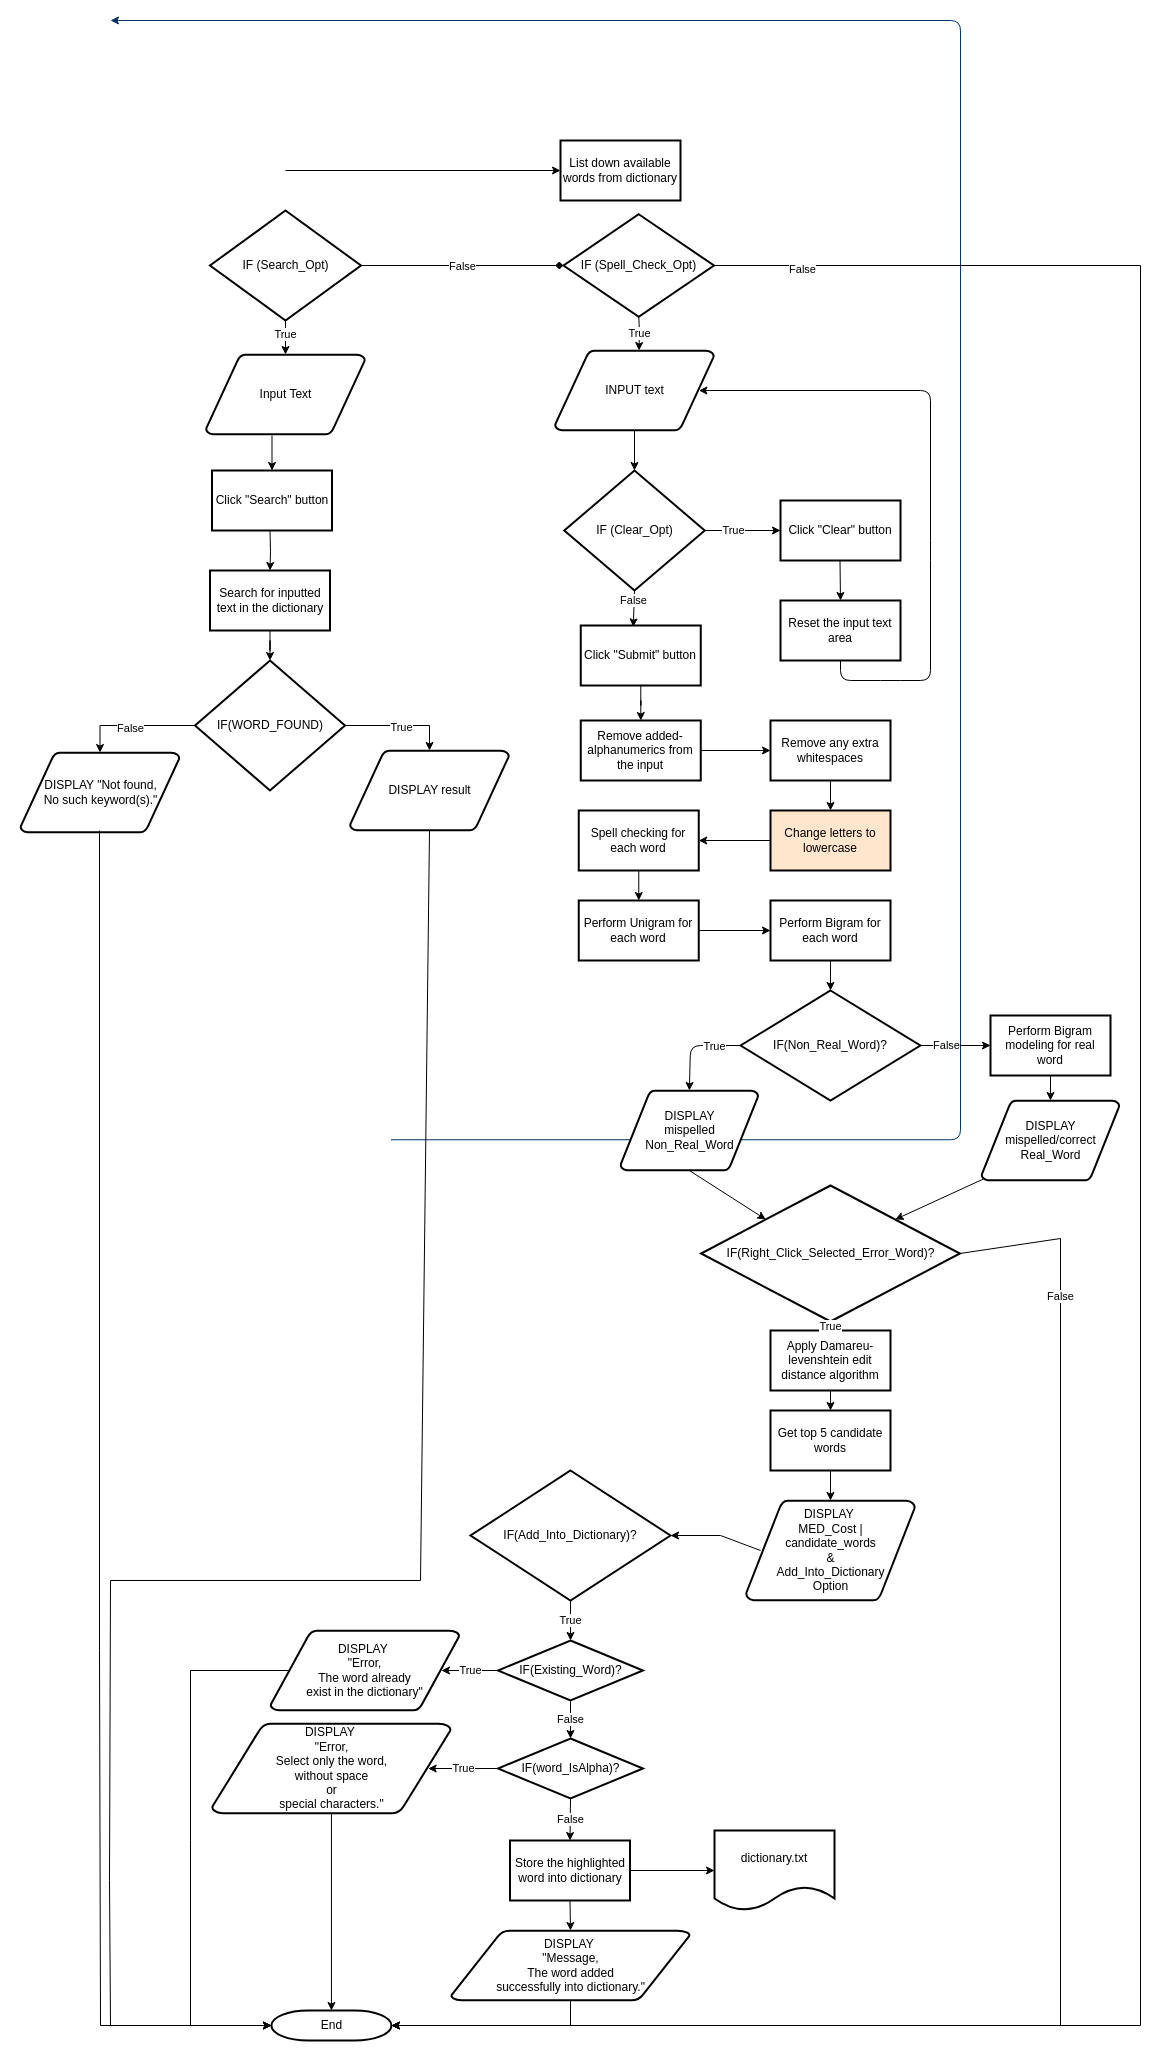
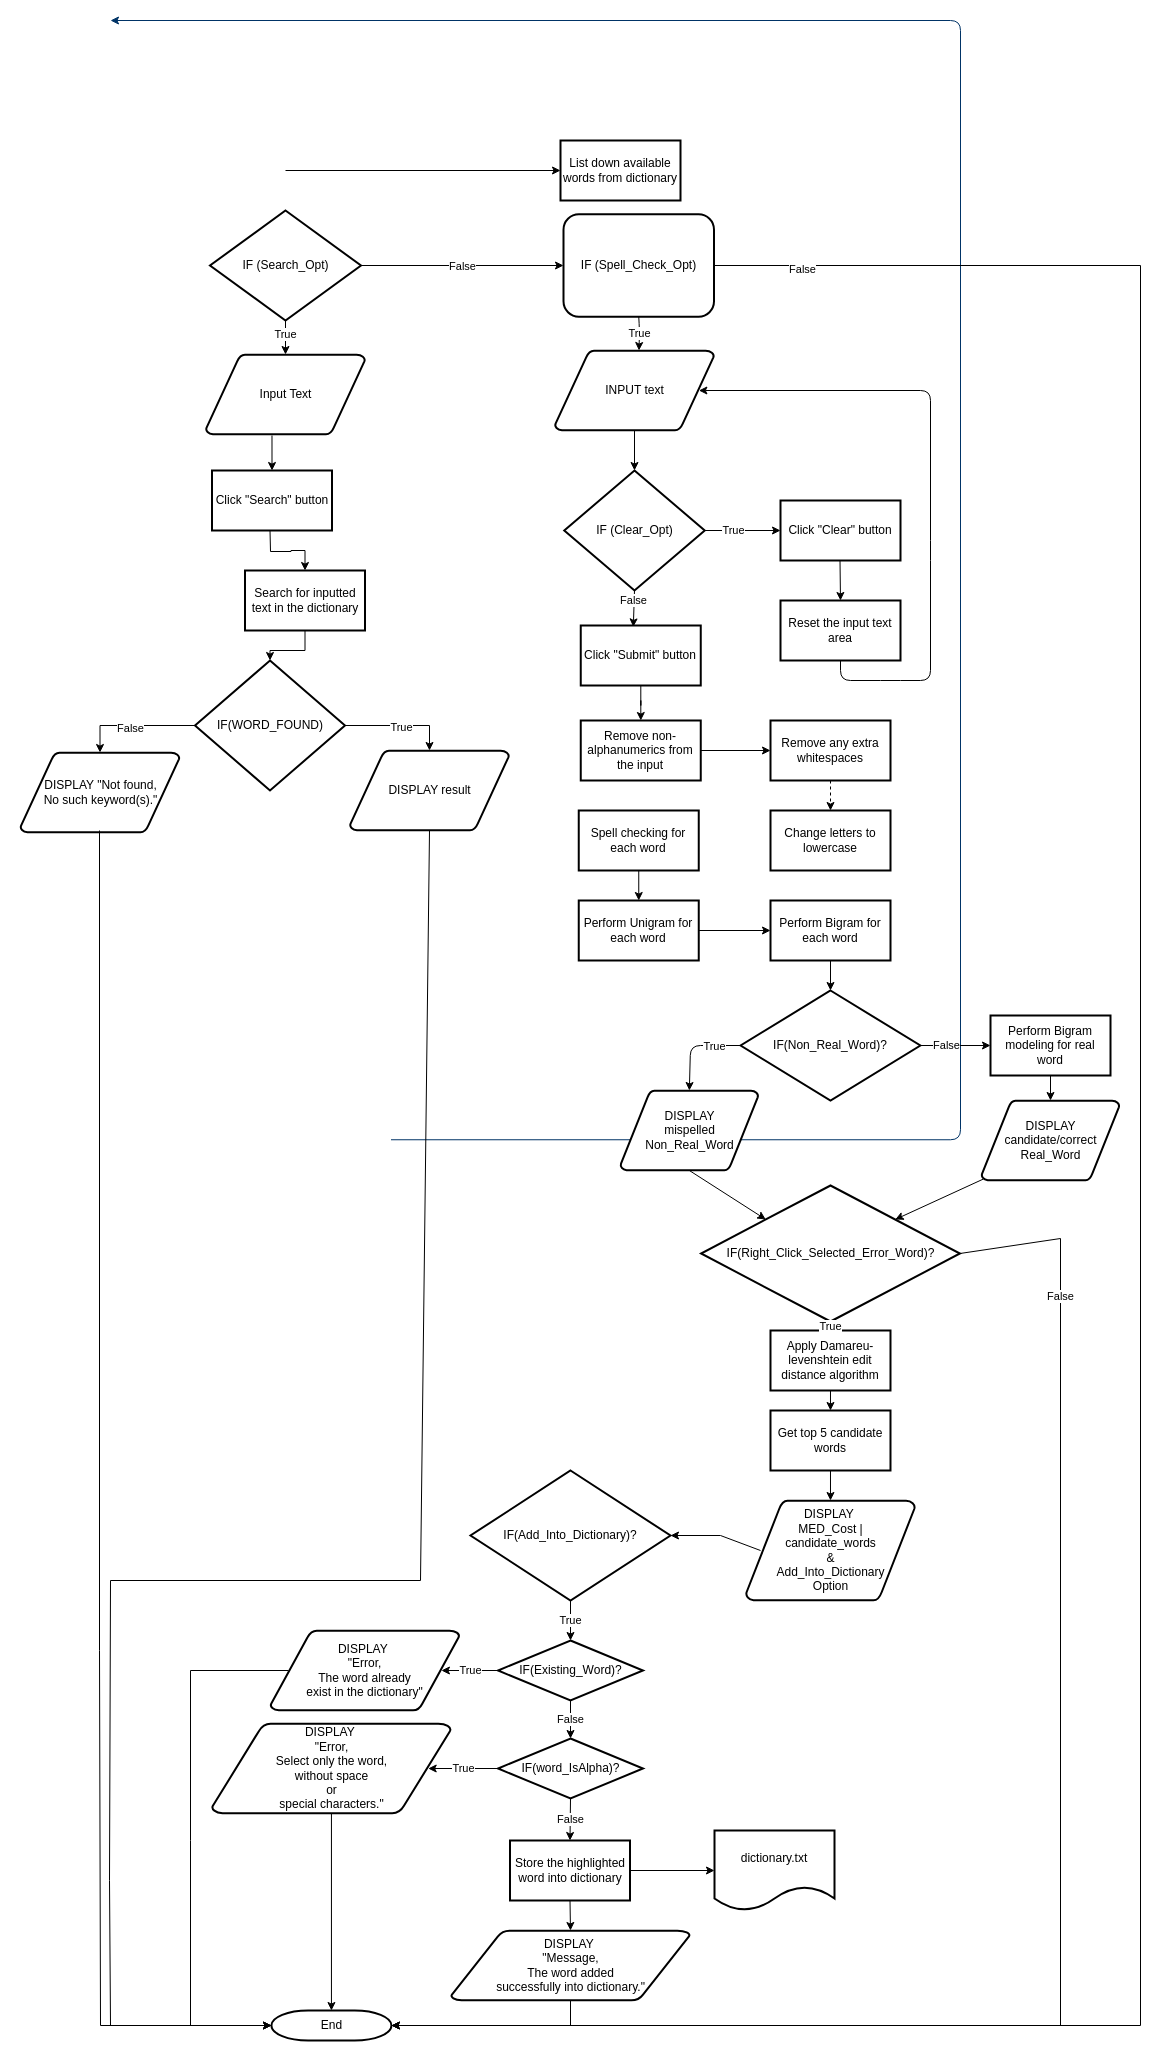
- <mxCell id="25" style="edgeStyle=orthogonalEdgeStyle;rounded=0;orthogonalLoop=1;jettySize=auto;html=1;exitX=1;exitY=0.5;exitDx=0;exitDy=0;strokeColor=#000000;entryX=0;entryY=0.5;entryDx=0;entryDy=0;endArrow=diamond;" edge="1" parent="1" source="10" target="26"><mxGeometry relative="1" as="geometry"><mxPoint x="510" y="240" as="targetPoint" /></mxGeometry></mxCell>
+ <mxCell id="25" style="edgeStyle=orthogonalEdgeStyle;rounded=0;orthogonalLoop=1;jettySize=auto;html=1;exitX=1;exitY=0.5;exitDx=0;exitDy=0;strokeColor=#000000;entryX=0;entryY=0.5;entryDx=0;entryDy=0;" edge="1" parent="1" source="10" target="26"><mxGeometry relative="1" as="geometry"><mxPoint x="510" y="240" as="targetPoint" /></mxGeometry></mxCell>
- <mxCell id="26" value="&lt;span style=&quot;&quot;&gt;IF (Spell_Check_Opt)&lt;/span&gt;" style="rhombus;whiteSpace=wrap;html=1;strokeWidth=2;" vertex="1" parent="1"><mxGeometry x="563" y="213.75" width="150.5" height="102.5" as="geometry" /></mxCell>
+ <mxCell id="26" value="&lt;span style=&quot;&quot;&gt;IF (Spell_Check_Opt)&lt;/span&gt;" style="whiteSpace=wrap;html=1;strokeWidth=2;rounded=1;" vertex="1" parent="1"><mxGeometry x="563" y="213.75" width="150.5" height="102.5" as="geometry" /></mxCell>
- <mxCell id="15" value="Search for inputted text in the dictionary" style="rounded=0;whiteSpace=wrap;html=1;strokeWidth=2;" vertex="1" parent="1"><mxGeometry x="209.5" y="570" width="120" height="60" as="geometry" /></mxCell>
+ <mxCell id="15" value="Search for inputted text in the dictionary" style="rounded=0;whiteSpace=wrap;html=1;strokeWidth=2;" vertex="1" parent="1"><mxGeometry x="244.5" y="570" width="120" height="60" as="geometry" /></mxCell>
- <mxCell id="39" value="Remove added-alphanumerics from the input" style="rounded=0;whiteSpace=wrap;html=1;strokeWidth=2;" vertex="1" parent="1"><mxGeometry x="580.25" y="720" width="120" height="60" as="geometry" /></mxCell>
+ <mxCell id="39" value="Remove non-alphanumerics from the input" style="rounded=0;whiteSpace=wrap;html=1;strokeWidth=2;" vertex="1" parent="1"><mxGeometry x="580.25" y="720" width="120" height="60" as="geometry" /></mxCell>
- <mxCell id="42" style="fontStyle=1;strokeColor=#000000;strokeWidth=1;html=1;exitX=0.5;exitY=1;exitDx=0;exitDy=0;entryX=0.5;entryY=0;entryDx=0;entryDy=0;" edge="1" parent="1" source="40" target="41"><mxGeometry relative="1" as="geometry"><mxPoint x="650.25" y="807" as="sourcePoint" /><mxPoint x="650.25" y="857" as="targetPoint" /></mxGeometry></mxCell>
+ <mxCell id="42" style="fontStyle=1;strokeColor=#000000;strokeWidth=1;html=1;exitX=0.5;exitY=1;exitDx=0;exitDy=0;entryX=0.5;entryY=0;entryDx=0;entryDy=0;dashed=1;" edge="1" parent="1" source="40" target="41"><mxGeometry relative="1" as="geometry"><mxPoint x="650.25" y="807" as="sourcePoint" /><mxPoint x="650.25" y="857" as="targetPoint" /></mxGeometry></mxCell>
- <mxCell id="43" style="fontStyle=1;strokeColor=#000000;strokeWidth=1;html=1;exitX=0;exitY=0.5;exitDx=0;exitDy=0;" edge="1" parent="1" source="41" target="8"><mxGeometry relative="1" as="geometry"><mxPoint x="650.25" y="807" as="sourcePoint" /><mxPoint x="650.25" y="857" as="targetPoint" /></mxGeometry></mxCell>
- <mxCell id="41" value="Change letters to lowercase" style="rounded=0;whiteSpace=wrap;html=1;strokeWidth=2;fillColor=#ffe6cc;" vertex="1" parent="1"><mxGeometry x="770" y="810" width="120" height="60" as="geometry" /></mxCell>
+ <mxCell id="41" value="Change letters to lowercase" style="rounded=0;whiteSpace=wrap;html=1;strokeWidth=2;" vertex="1" parent="1"><mxGeometry x="770" y="810" width="120" height="60" as="geometry" /></mxCell>
- <mxCell id="58" value="DISPLAY &lt;br&gt;mispelled/correct&lt;br&gt;Real_Word" style="shape=mxgraph.flowchart.data;strokeWidth=2;gradientColor=none;gradientDirection=north;fontStyle=0;html=1;" vertex="1" parent="1"><mxGeometry x="981.12" y="1100" width="137.75" height="80" as="geometry" /></mxCell>
+ <mxCell id="58" value="DISPLAY &lt;br&gt;candidate/correct&lt;br&gt;Real_Word" style="shape=mxgraph.flowchart.data;strokeWidth=2;gradientColor=none;gradientDirection=north;fontStyle=0;html=1;" vertex="1" parent="1"><mxGeometry x="981.12" y="1100" width="137.75" height="80" as="geometry" /></mxCell>
